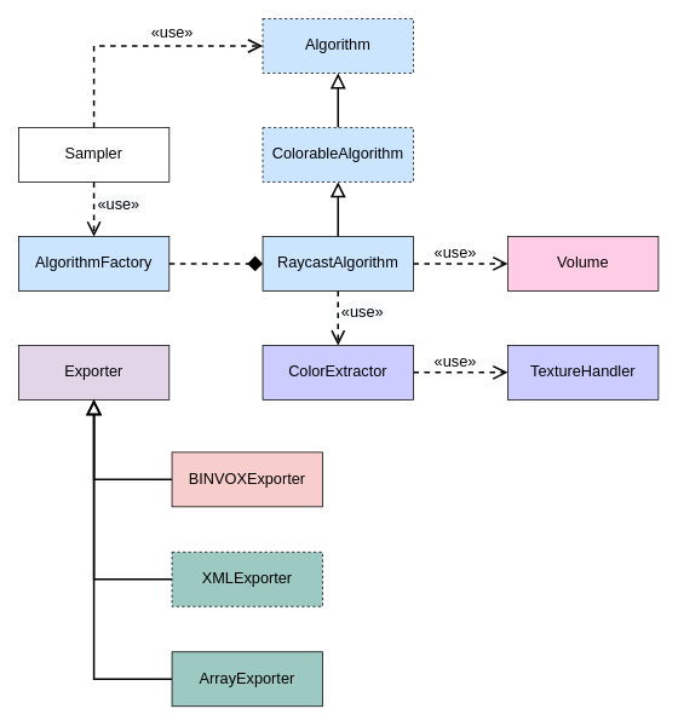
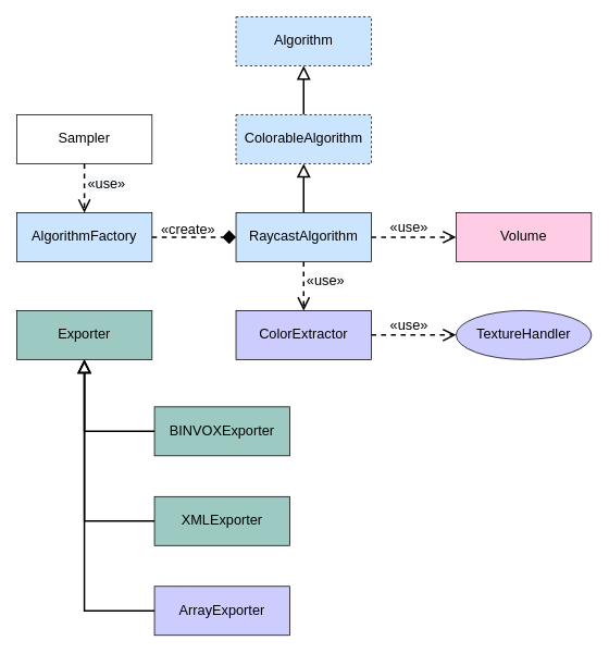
- <mxCell id="26" value="&lt;p style=&quot;font-size: 17px;&quot;&gt;&lt;span style=&quot;margin: 0px; padding: 0px; line-height: 1.4; font-size: 17px;&quot;&gt;&lt;font style=&quot;font-size: 17px;&quot;&gt;«use»&lt;/font&gt;&lt;/span&gt;&lt;/p&gt;" style="endArrow=open;endSize=12;dashed=1;html=1;strokeWidth=2;entryX=0;entryY=0.5;entryDx=0;entryDy=0;exitX=0.5;exitY=0;exitDx=0;exitDy=0;rounded=0;edgeStyle=orthogonalEdgeStyle;fontSize=17;fontColor=#000000;labelBackgroundColor=none;" parent="1" source="3" target="2" edge="1"><mxGeometry x="0.275" y="15" width="160" relative="1" as="geometry"><mxPoint x="99" y="68" as="sourcePoint" /><mxPoint x="259" y="138" as="targetPoint" /><mxPoint as="offset" /></mxGeometry></mxCell>
+ <mxCell id="27" value="«create»" style="text;html=1;align=center;verticalAlign=bottom;resizable=0;points=[];autosize=1;fontSize=17;fontColor=#000000;labelPosition=center;verticalLabelPosition=top;" parent="1" vertex="1"><mxGeometry x="190" y="293" width="80" height="30" as="geometry" /></mxCell>
- <mxCell id="4" value="&lt;span style=&quot;font-size: 17px&quot;&gt;Exporter&lt;/span&gt;" style="rounded=0;whiteSpace=wrap;html=1;strokeWidth=1;fillColor=#e1d5e7;" parent="1" vertex="1"><mxGeometry x="20" y="380" width="166" height="60" as="geometry" /></mxCell>
+ <mxCell id="4" value="&lt;span style=&quot;font-size: 17px&quot;&gt;Exporter&lt;/span&gt;" style="rounded=0;whiteSpace=wrap;html=1;strokeWidth=1;fillColor=#9cc9c1;" parent="1" vertex="1"><mxGeometry x="20" y="380" width="166" height="60" as="geometry" /></mxCell>
- <mxCell id="23" value="&lt;span style=&quot;font-size: 17px&quot;&gt;TextureHandler&lt;/span&gt;" style="rounded=0;whiteSpace=wrap;html=1;strokeWidth=1;fillColor=#CCCCFF;" parent="1" vertex="1"><mxGeometry x="559" y="380" width="166" height="60" as="geometry" /></mxCell>
+ <mxCell id="23" value="&lt;span style=&quot;font-size: 17px&quot;&gt;TextureHandler&lt;/span&gt;" style="ellipse;whiteSpace=wrap;html=1;strokeWidth=1;fillColor=#CCCCFF;" parent="1" vertex="1"><mxGeometry x="559" y="380" width="166" height="60" as="geometry" /></mxCell>
- <mxCell id="17" value="&lt;span style=&quot;font-size: 17px&quot;&gt;BINVOXExporter&lt;/span&gt;" style="rounded=0;whiteSpace=wrap;html=1;strokeWidth=1;fillColor=#f8cecc;" parent="1" vertex="1"><mxGeometry x="189" y="498" width="166" height="60" as="geometry" /></mxCell>
+ <mxCell id="17" value="&lt;span style=&quot;font-size: 17px&quot;&gt;BINVOXExporter&lt;/span&gt;" style="rounded=0;whiteSpace=wrap;html=1;strokeWidth=1;fillColor=#9cc9c1;" parent="1" vertex="1"><mxGeometry x="189" y="498" width="166" height="60" as="geometry" /></mxCell>
- <mxCell id="15" value="&lt;span style=&quot;font-size: 17px&quot;&gt;XMLExporter&lt;/span&gt;" style="rounded=0;whiteSpace=wrap;html=1;strokeWidth=1;fillColor=#9cc9c1;dashed=1;" parent="1" vertex="1"><mxGeometry x="189" y="608" width="166" height="60" as="geometry" /></mxCell>
+ <mxCell id="15" value="&lt;span style=&quot;font-size: 17px&quot;&gt;XMLExporter&lt;/span&gt;" style="rounded=0;whiteSpace=wrap;html=1;strokeWidth=1;fillColor=#9cc9c1;" parent="1" vertex="1"><mxGeometry x="189" y="608" width="166" height="60" as="geometry" /></mxCell>
- <mxCell id="19" value="&lt;span style=&quot;font-size: 17px&quot;&gt;ArrayExporter&lt;/span&gt;" style="rounded=0;whiteSpace=wrap;html=1;strokeWidth=1;fillColor=#9cc9c1;" parent="1" vertex="1"><mxGeometry x="189" y="718" width="166" height="60" as="geometry" /></mxCell>
+ <mxCell id="19" value="&lt;span style=&quot;font-size: 17px&quot;&gt;ArrayExporter&lt;/span&gt;" style="rounded=0;whiteSpace=wrap;html=1;strokeWidth=1;fillColor=#ccccff;" parent="1" vertex="1"><mxGeometry x="189" y="718" width="166" height="60" as="geometry" /></mxCell>
